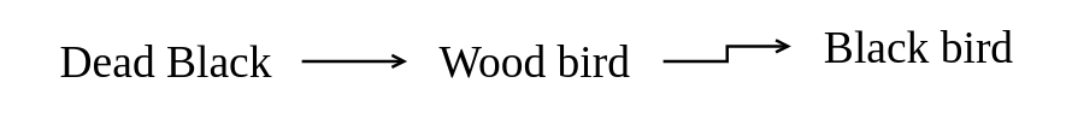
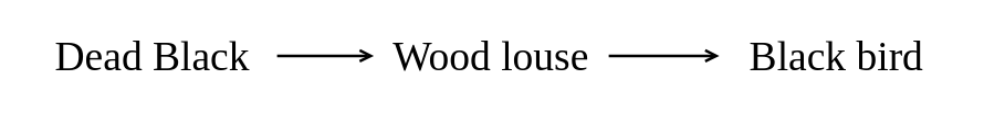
- <mxCell id="6" value="Black bird" style="rounded=0;whiteSpace=wrap;html=1;fillColor=none;fontSize=30;fontFamily=Ubuntu Mono;strokeWidth=3;strokeColor=none;" vertex="1" parent="1"><mxGeometry x="525" y="10" width="170" height="40" as="geometry" /></mxCell>
+ <mxCell id="6" value="Black bird" style="rounded=0;whiteSpace=wrap;html=1;fillColor=none;fontSize=30;fontFamily=Ubuntu Mono;strokeWidth=3;strokeColor=none;" vertex="1" parent="1"><mxGeometry x="520" y="20" width="170" height="40" as="geometry" /></mxCell>
- <mxCell id="5" value="Wood bird" style="rounded=0;whiteSpace=wrap;html=1;fillColor=none;fontSize=30;fontFamily=Ubuntu Mono;strokeWidth=3;strokeColor=none;" vertex="1" parent="1"><mxGeometry x="270" y="20" width="170" height="40" as="geometry" /></mxCell>
+ <mxCell id="5" value="Wood louse" style="rounded=0;whiteSpace=wrap;html=1;fillColor=none;fontSize=30;fontFamily=Ubuntu Mono;strokeWidth=3;strokeColor=none;" vertex="1" parent="1"><mxGeometry x="270" y="20" width="170" height="40" as="geometry" /></mxCell>
